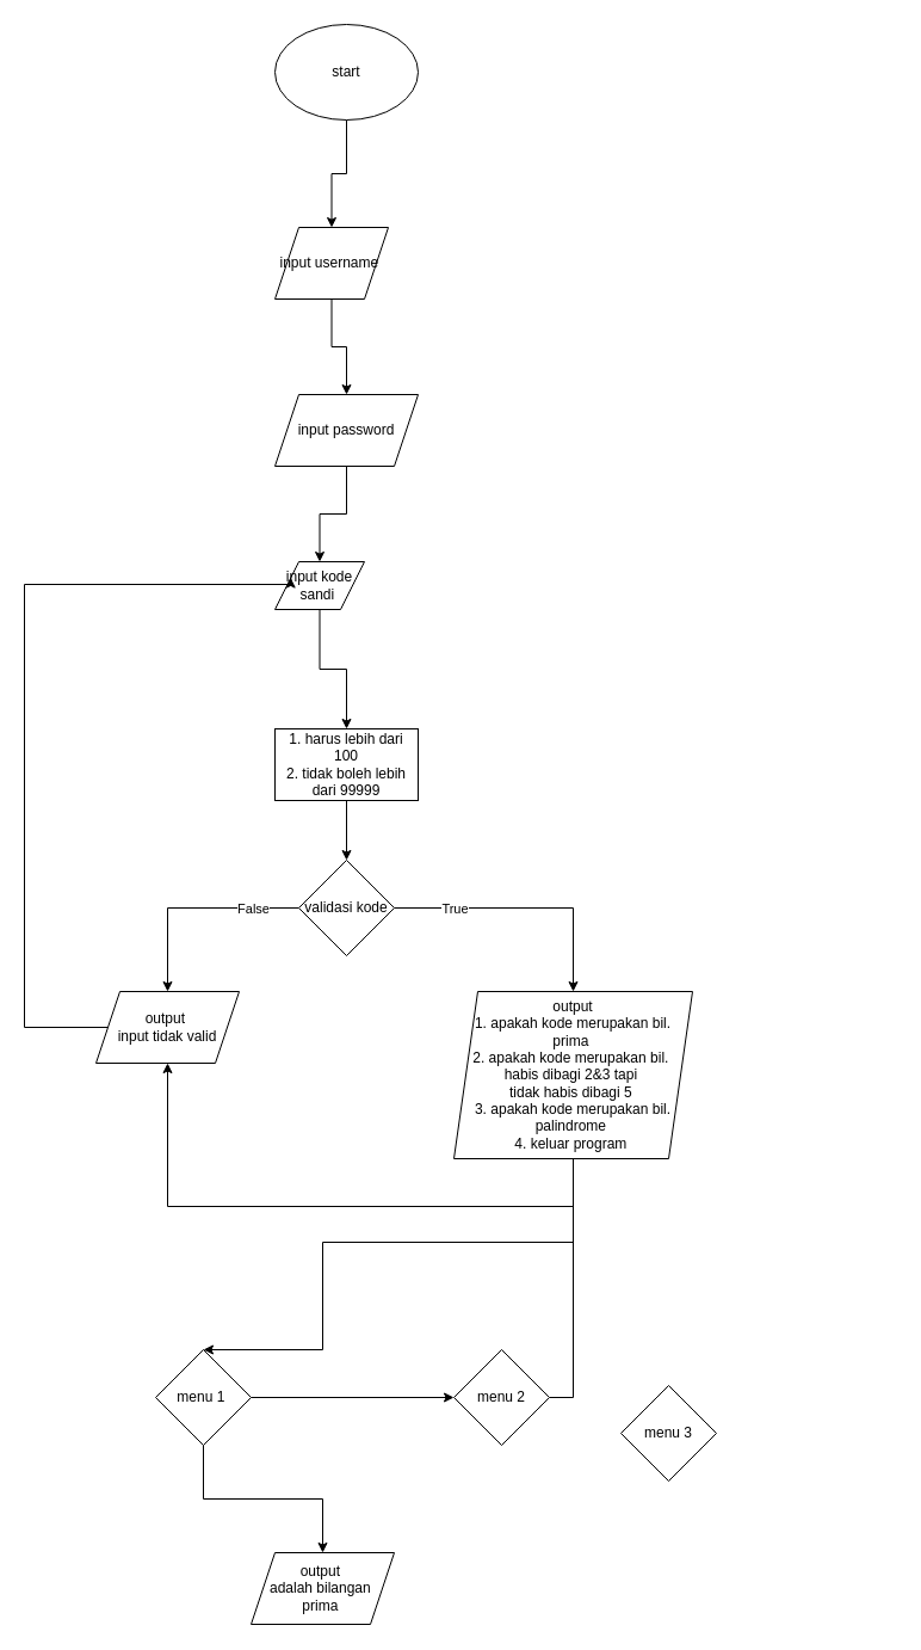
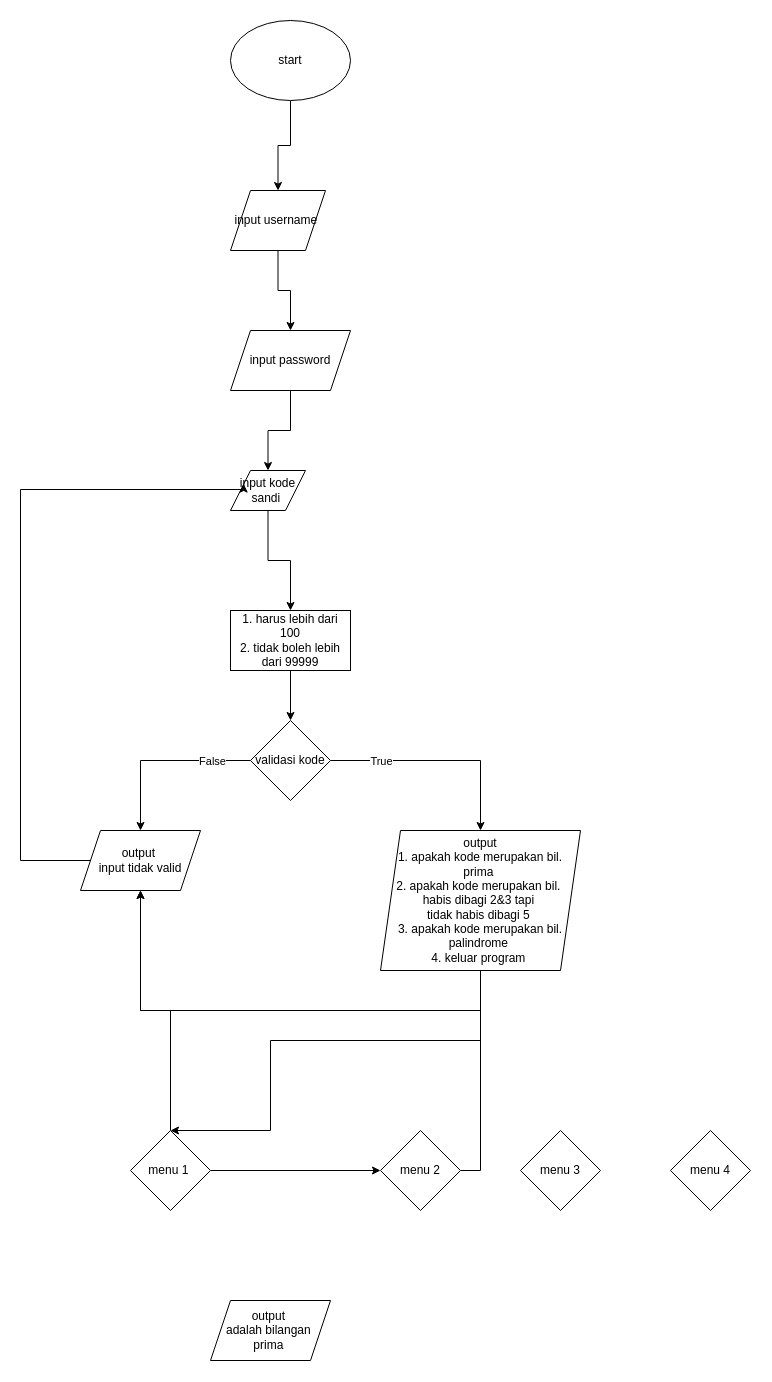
+ <mxCell id="26" value="menu 4" style="rhombus;whiteSpace=wrap;html=1;" vertex="1" parent="1"><mxGeometry x="670" y="1130" width="80" height="80" as="geometry" /></mxCell>
- <mxCell id="25" value="menu 3" style="rhombus;whiteSpace=wrap;html=1;" vertex="1" parent="1"><mxGeometry x="520" y="1160" width="80" height="80" as="geometry" /></mxCell>
+ <mxCell id="25" value="menu 3" style="rhombus;whiteSpace=wrap;html=1;" vertex="1" parent="1"><mxGeometry x="520" y="1130" width="80" height="80" as="geometry" /></mxCell>
- <mxCell id="21" value="" style="edgeStyle=orthogonalEdgeStyle;rounded=0;orthogonalLoop=1;jettySize=auto;html=1;" edge="1" parent="1" source="22" target="27"><mxGeometry relative="1" as="geometry" /></mxCell>
+ <mxCell id="21" value="" style="edgeStyle=orthogonalEdgeStyle;rounded=0;orthogonalLoop=1;jettySize=auto;html=1;" edge="1" parent="1" source="22" target="17"><mxGeometry relative="1" as="geometry" /></mxCell>
